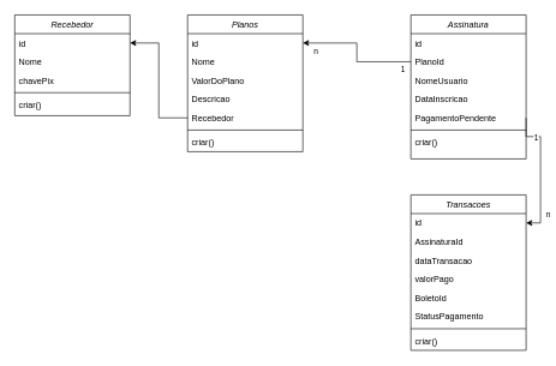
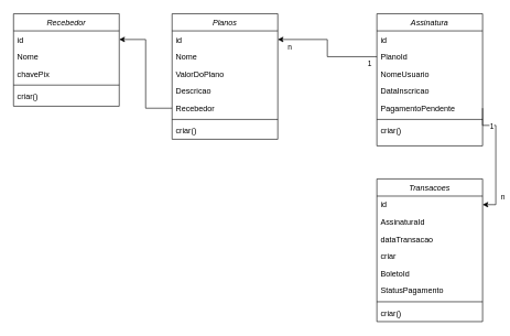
- <mxCell id="25" value="valorPago" style="text;align=left;verticalAlign=top;spacingLeft=4;spacingRight=4;overflow=hidden;rotatable=0;points=[[0,0.5],[1,0.5]];portConstraint=eastwest;rounded=0;shadow=0;html=0;" vertex="1" parent="21"><mxGeometry y="104" width="160" height="26" as="geometry" /></mxCell>
+ <mxCell id="25" value="criar" style="text;align=left;verticalAlign=top;spacingLeft=4;spacingRight=4;overflow=hidden;rotatable=0;points=[[0,0.5],[1,0.5]];portConstraint=eastwest;rounded=0;shadow=0;html=0;" vertex="1" parent="21"><mxGeometry y="104" width="160" height="26" as="geometry" /></mxCell>
